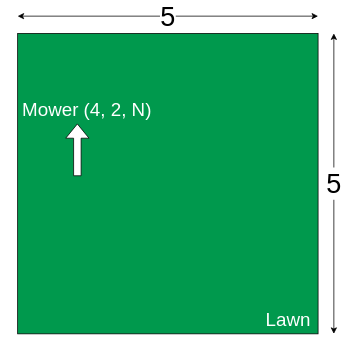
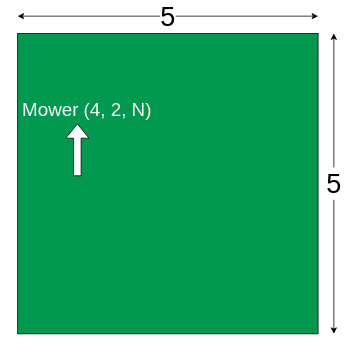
- <mxCell id="3" value="Lawn" style="text;html=1;align=center;verticalAlign=middle;resizable=0;points=[];autosize=1;fontColor=#FFFFFF;fontSize=25;" vertex="1" parent="1"><mxGeometry x="343" y="403" width="80" height="40" as="geometry" /></mxCell>
